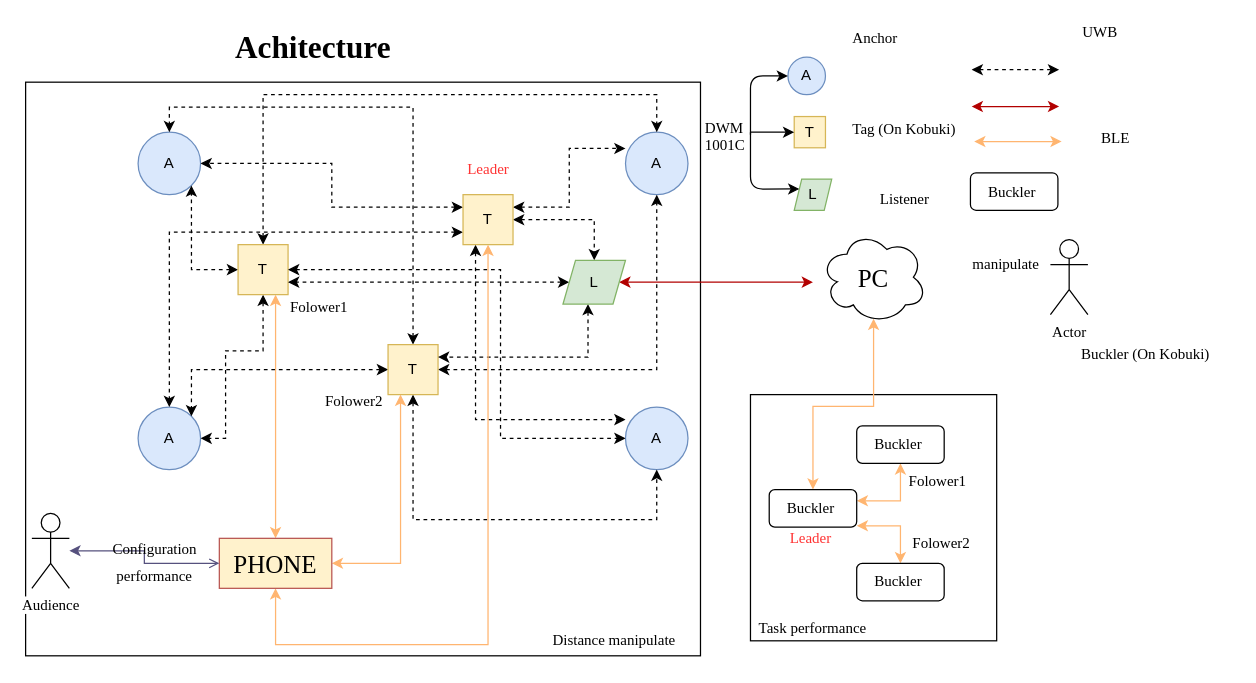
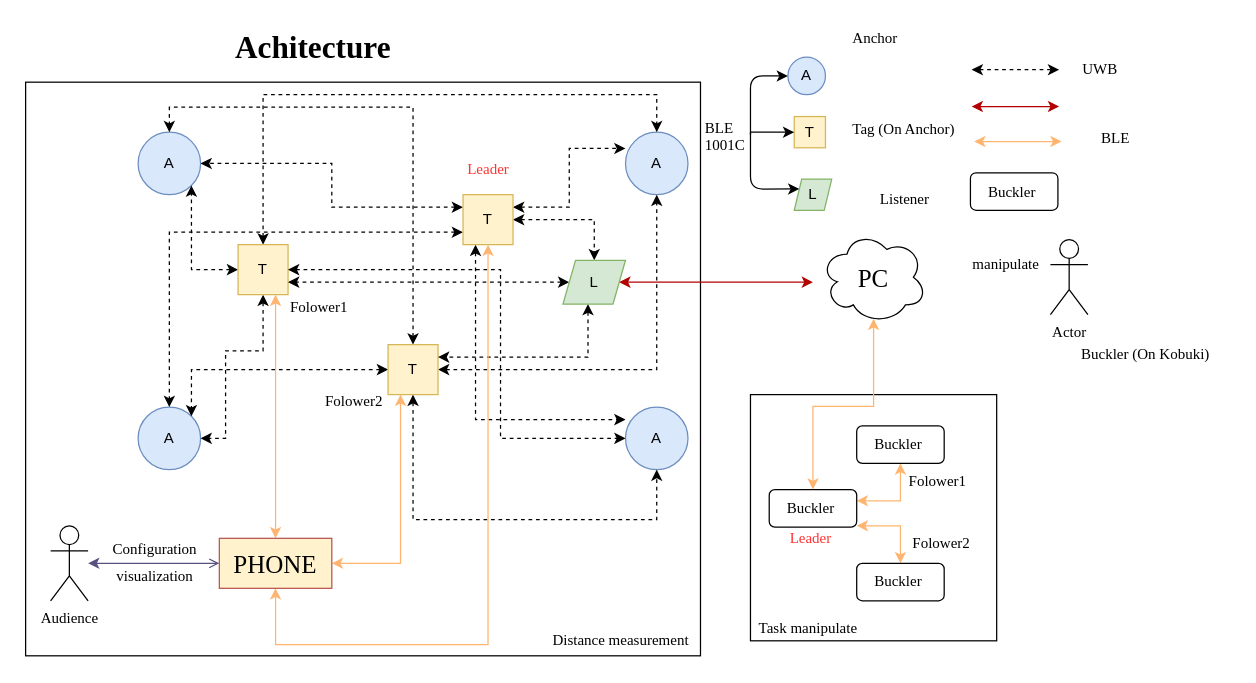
- <mxCell id="40" value="UWB" style="text;html=1;resizable=0;points=[];autosize=1;align=left;verticalAlign=top;spacingTop=-4;fontColor=#000000;fontFamily=Times New Roman;" vertex="1" parent="1"><mxGeometry x="864" y="15" width="40" height="20" as="geometry" /></mxCell>
+ <mxCell id="40" value="UWB" style="text;html=1;resizable=0;points=[];autosize=1;align=left;verticalAlign=top;spacingTop=-4;fontColor=#000000;fontFamily=Times New Roman;" vertex="1" parent="1"><mxGeometry x="864" y="45" width="40" height="20" as="geometry" /></mxCell>
- <mxCell id="36" value="Tag (On Kobuki)" style="text;html=1;resizable=0;points=[];autosize=1;align=left;verticalAlign=top;spacingTop=-4;fontColor=#000000;fontFamily=Times New Roman;" vertex="1" parent="1"><mxGeometry x="680" y="92.5" width="100" height="20" as="geometry" /></mxCell>
+ <mxCell id="36" value="Tag (On Anchor)" style="text;html=1;resizable=0;points=[];autosize=1;align=left;verticalAlign=top;spacingTop=-4;fontColor=#000000;fontFamily=Times New Roman;" vertex="1" parent="1"><mxGeometry x="680" y="92.5" width="100" height="20" as="geometry" /></mxCell>
- <mxCell id="66" value="DWM&lt;br&gt;1001C" style="text;html=1;resizable=0;points=[];autosize=1;align=left;verticalAlign=top;spacingTop=-4;fontSize=12;fontFamily=Times New Roman;fontColor=#000000;" vertex="1" parent="1"><mxGeometry x="562" y="92" width="50" height="30" as="geometry" /></mxCell>
+ <mxCell id="66" value="BLE&lt;br&gt;1001C" style="text;html=1;resizable=0;points=[];autosize=1;align=left;verticalAlign=top;spacingTop=-4;fontSize=12;fontFamily=Times New Roman;fontColor=#000000;" vertex="1" parent="1"><mxGeometry x="562" y="92" width="50" height="30" as="geometry" /></mxCell>
- <mxCell id="55" value="Audience" style="shape=umlActor;verticalLabelPosition=bottom;labelBackgroundColor=#ffffff;verticalAlign=top;html=1;outlineConnect=0;strokeColor=#000000;fillColor=none;fontFamily=Times New Roman;fontSize=12;fontColor=#000000;align=center;" vertex="1" parent="1"><mxGeometry x="25" y="410" width="30" height="60" as="geometry" /></mxCell>
+ <mxCell id="55" value="Audience" style="shape=umlActor;verticalLabelPosition=bottom;labelBackgroundColor=#ffffff;verticalAlign=top;html=1;outlineConnect=0;strokeColor=#000000;fillColor=none;fontFamily=Times New Roman;fontSize=12;fontColor=#000000;align=center;" vertex="1" parent="1"><mxGeometry x="40" y="420" width="30" height="60" as="geometry" /></mxCell>
- <mxCell id="56" value="performance&amp;nbsp;" style="text;html=1;resizable=0;points=[];autosize=1;align=left;verticalAlign=top;spacingTop=-4;fontSize=12;fontFamily=Times New Roman;fontColor=#000000;" vertex="1" parent="1"><mxGeometry x="91" y="451" width="80" height="20" as="geometry" /></mxCell>
+ <mxCell id="56" value="visualization&amp;nbsp;" style="text;html=1;resizable=0;points=[];autosize=1;align=left;verticalAlign=top;spacingTop=-4;fontSize=12;fontFamily=Times New Roman;fontColor=#000000;" vertex="1" parent="1"><mxGeometry x="91" y="451" width="80" height="20" as="geometry" /></mxCell>
- <mxCell id="60" value="Task performance" style="text;html=1;resizable=0;points=[];autosize=1;align=left;verticalAlign=top;spacingTop=-4;fontSize=12;fontFamily=Times New Roman;fontColor=#000000;" vertex="1" parent="1"><mxGeometry x="605" y="492" width="100" height="20" as="geometry" /></mxCell>
+ <mxCell id="60" value="Task manipulate" style="text;html=1;resizable=0;points=[];autosize=1;align=left;verticalAlign=top;spacingTop=-4;fontSize=12;fontFamily=Times New Roman;fontColor=#000000;" vertex="1" parent="1"><mxGeometry x="605" y="492" width="100" height="20" as="geometry" /></mxCell>
- <mxCell id="67" value="Distance manipulate&amp;nbsp;" style="text;html=1;resizable=0;points=[];autosize=1;align=left;verticalAlign=top;spacingTop=-4;fontSize=12;fontFamily=Times New Roman;fontColor=#000000;" vertex="1" parent="1"><mxGeometry x="440" y="502" width="130" height="20" as="geometry" /></mxCell>
+ <mxCell id="67" value="Distance measurement&amp;nbsp;" style="text;html=1;resizable=0;points=[];autosize=1;align=left;verticalAlign=top;spacingTop=-4;fontSize=12;fontFamily=Times New Roman;fontColor=#000000;" vertex="1" parent="1"><mxGeometry x="440" y="502" width="130" height="20" as="geometry" /></mxCell>
